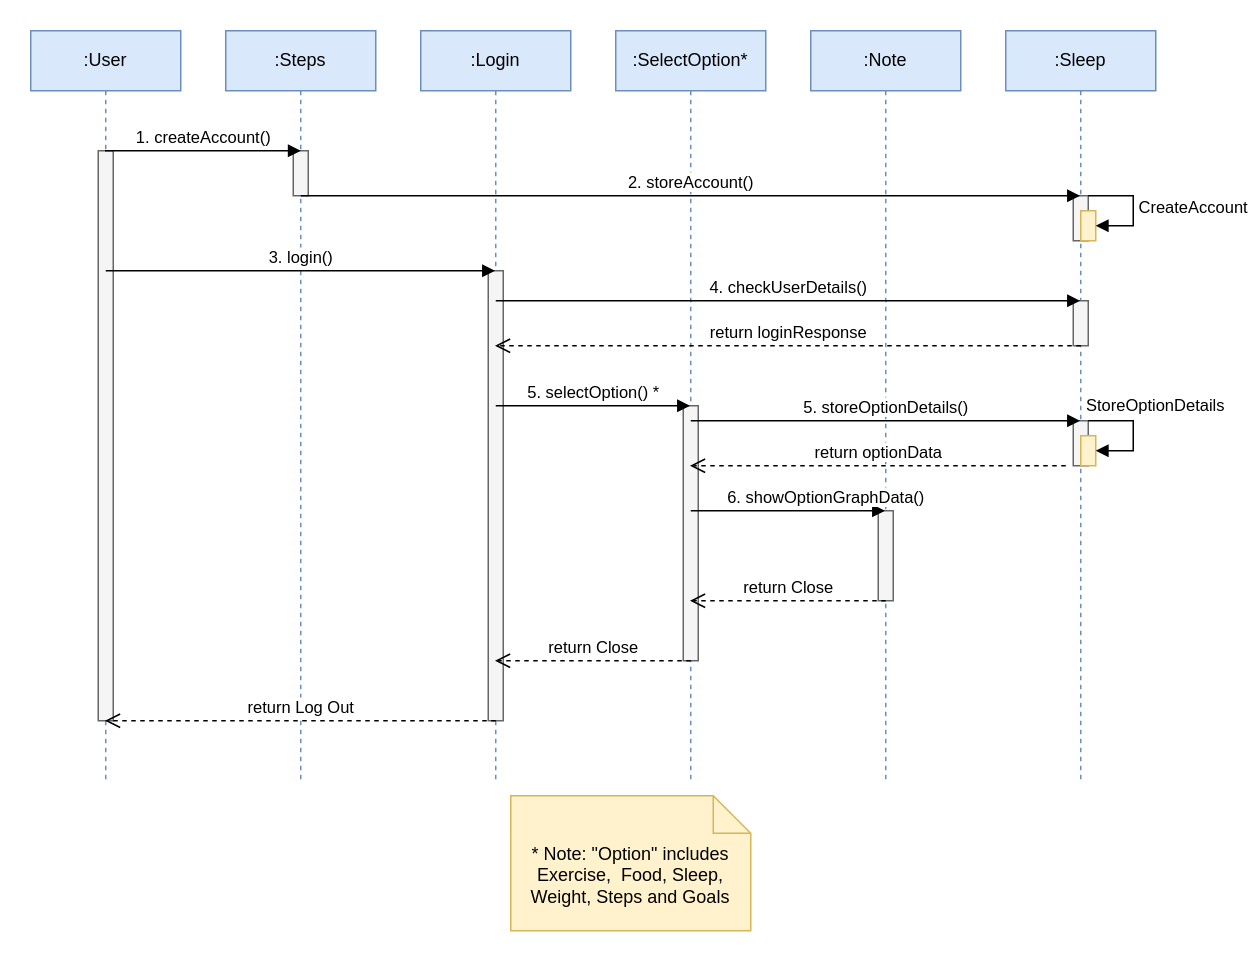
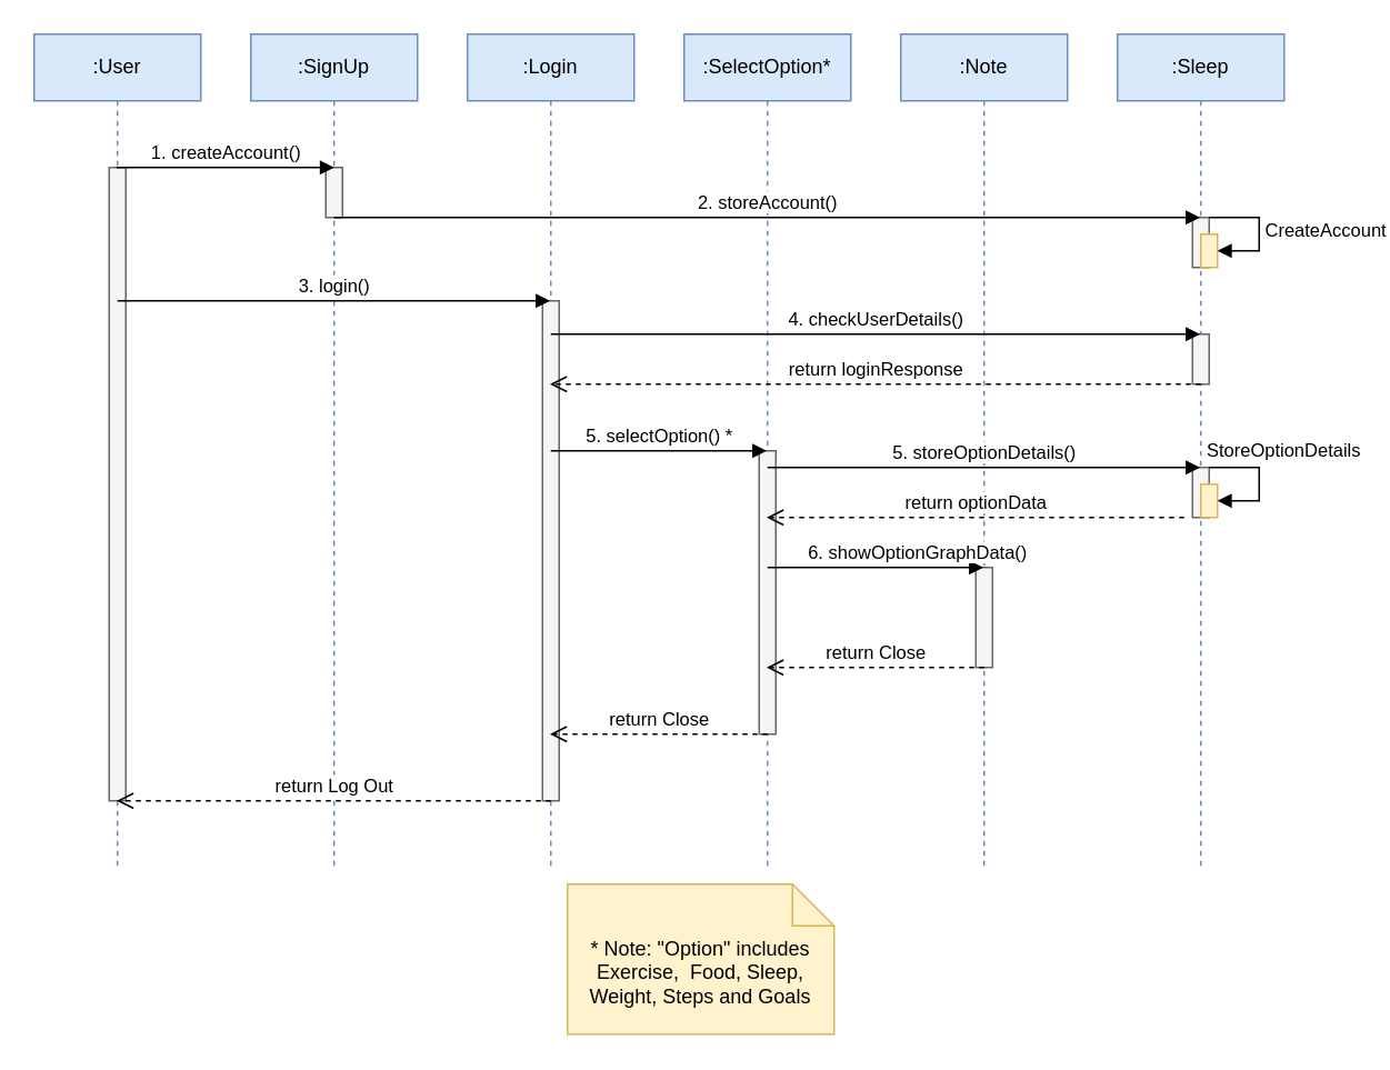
- <mxCell id="13" value=":Steps" style="shape=umlLifeline;perimeter=lifelinePerimeter;whiteSpace=wrap;html=1;container=1;dropTarget=0;collapsible=0;recursiveResize=0;outlineConnect=0;portConstraint=eastwest;newEdgeStyle={&quot;edgeStyle&quot;:&quot;elbowEdgeStyle&quot;,&quot;elbow&quot;:&quot;vertical&quot;,&quot;curved&quot;:0,&quot;rounded&quot;:0};fillColor=#dae8fc;strokeColor=#6c8ebf;" vertex="1" parent="1"><mxGeometry x="150" y="20" width="100" height="500" as="geometry" /></mxCell>
+ <mxCell id="13" value=":SignUp" style="shape=umlLifeline;perimeter=lifelinePerimeter;whiteSpace=wrap;html=1;container=1;dropTarget=0;collapsible=0;recursiveResize=0;outlineConnect=0;portConstraint=eastwest;newEdgeStyle={&quot;edgeStyle&quot;:&quot;elbowEdgeStyle&quot;,&quot;elbow&quot;:&quot;vertical&quot;,&quot;curved&quot;:0,&quot;rounded&quot;:0};fillColor=#dae8fc;strokeColor=#6c8ebf;" vertex="1" parent="1"><mxGeometry x="150" y="20" width="100" height="500" as="geometry" /></mxCell>
